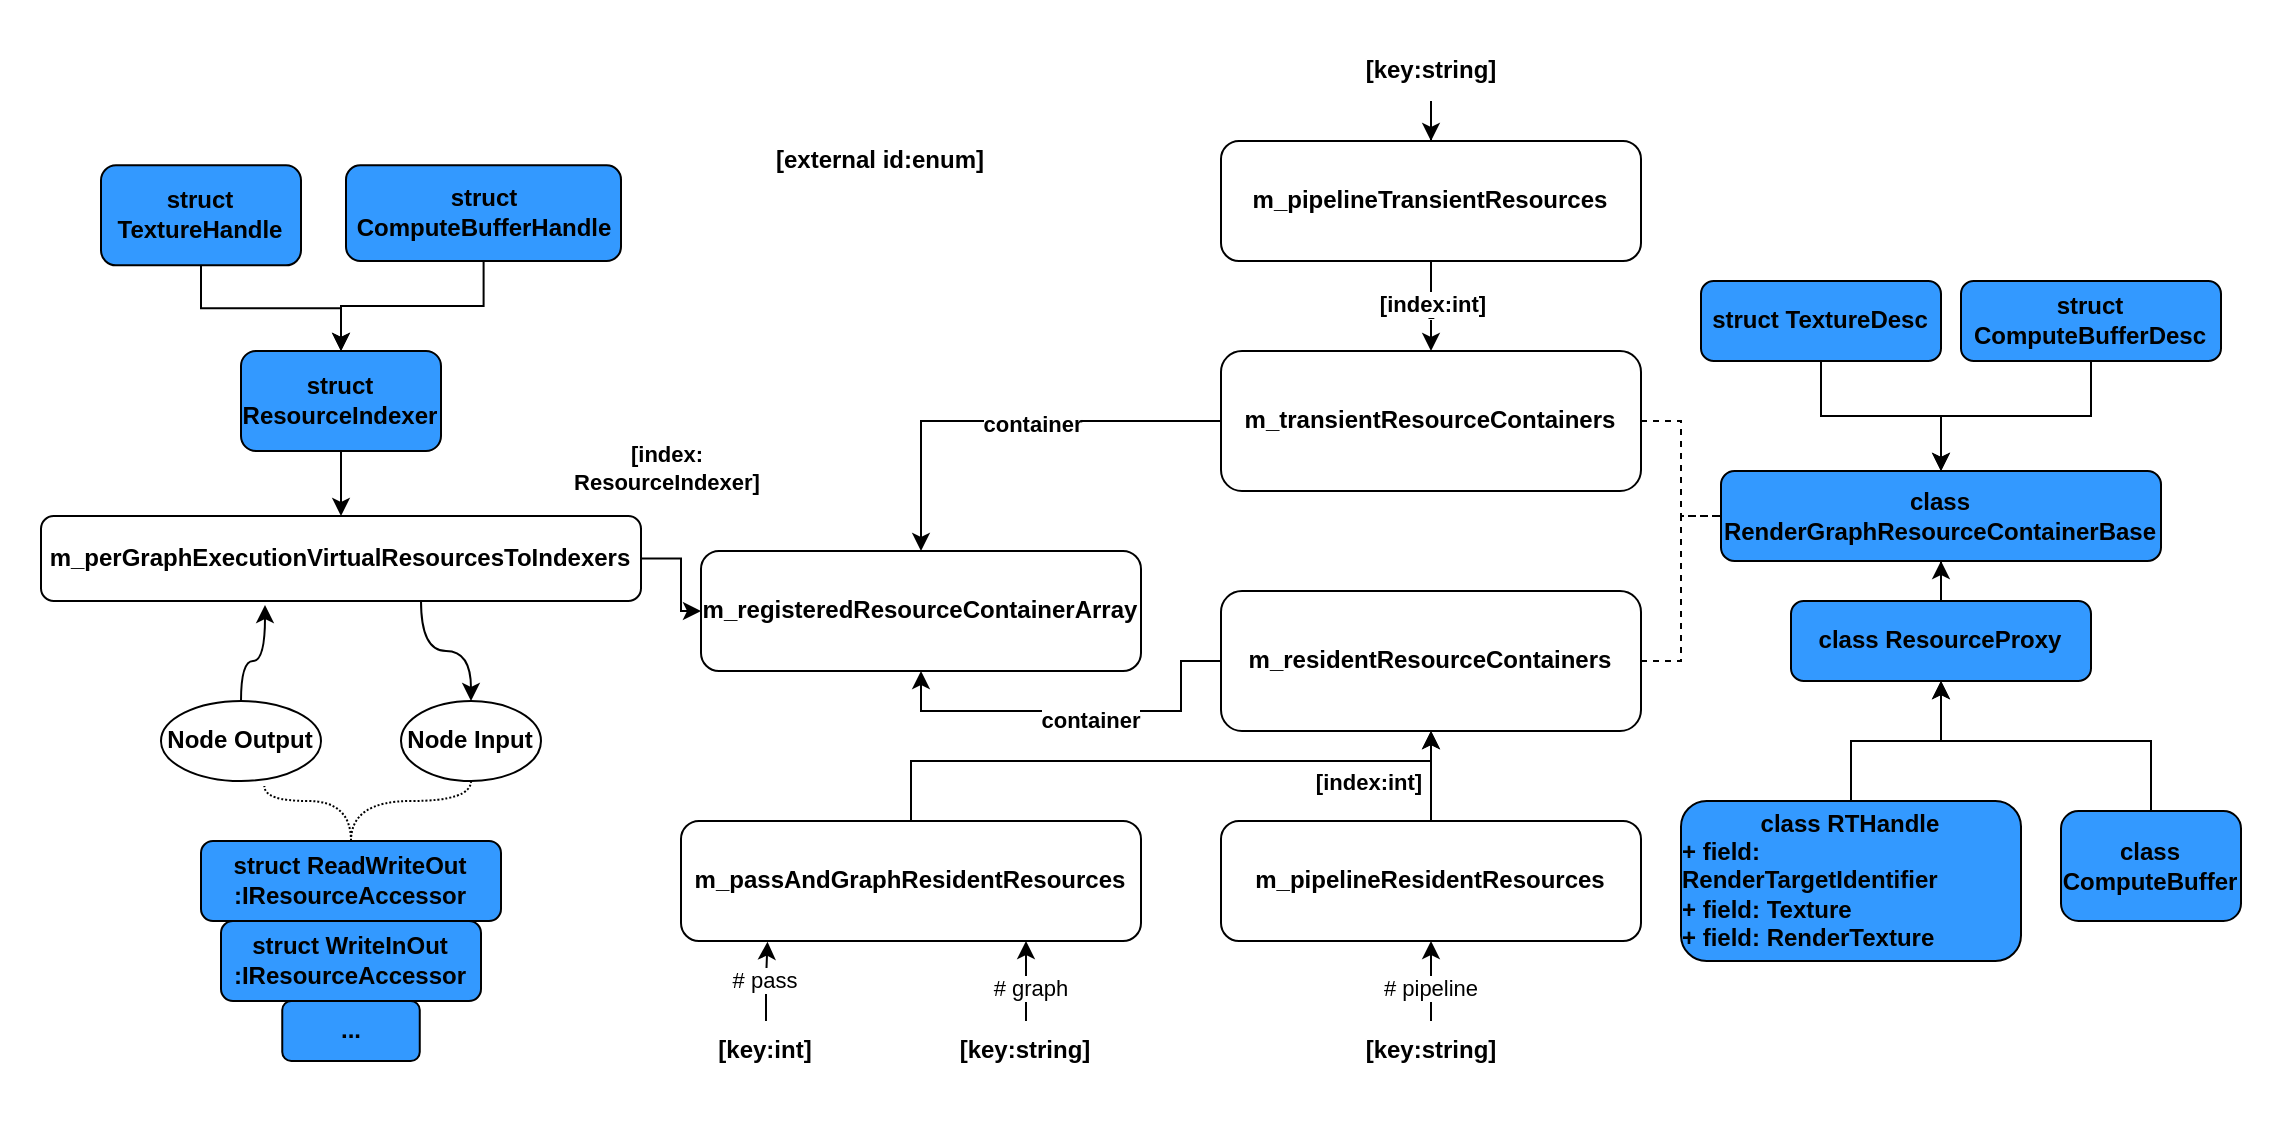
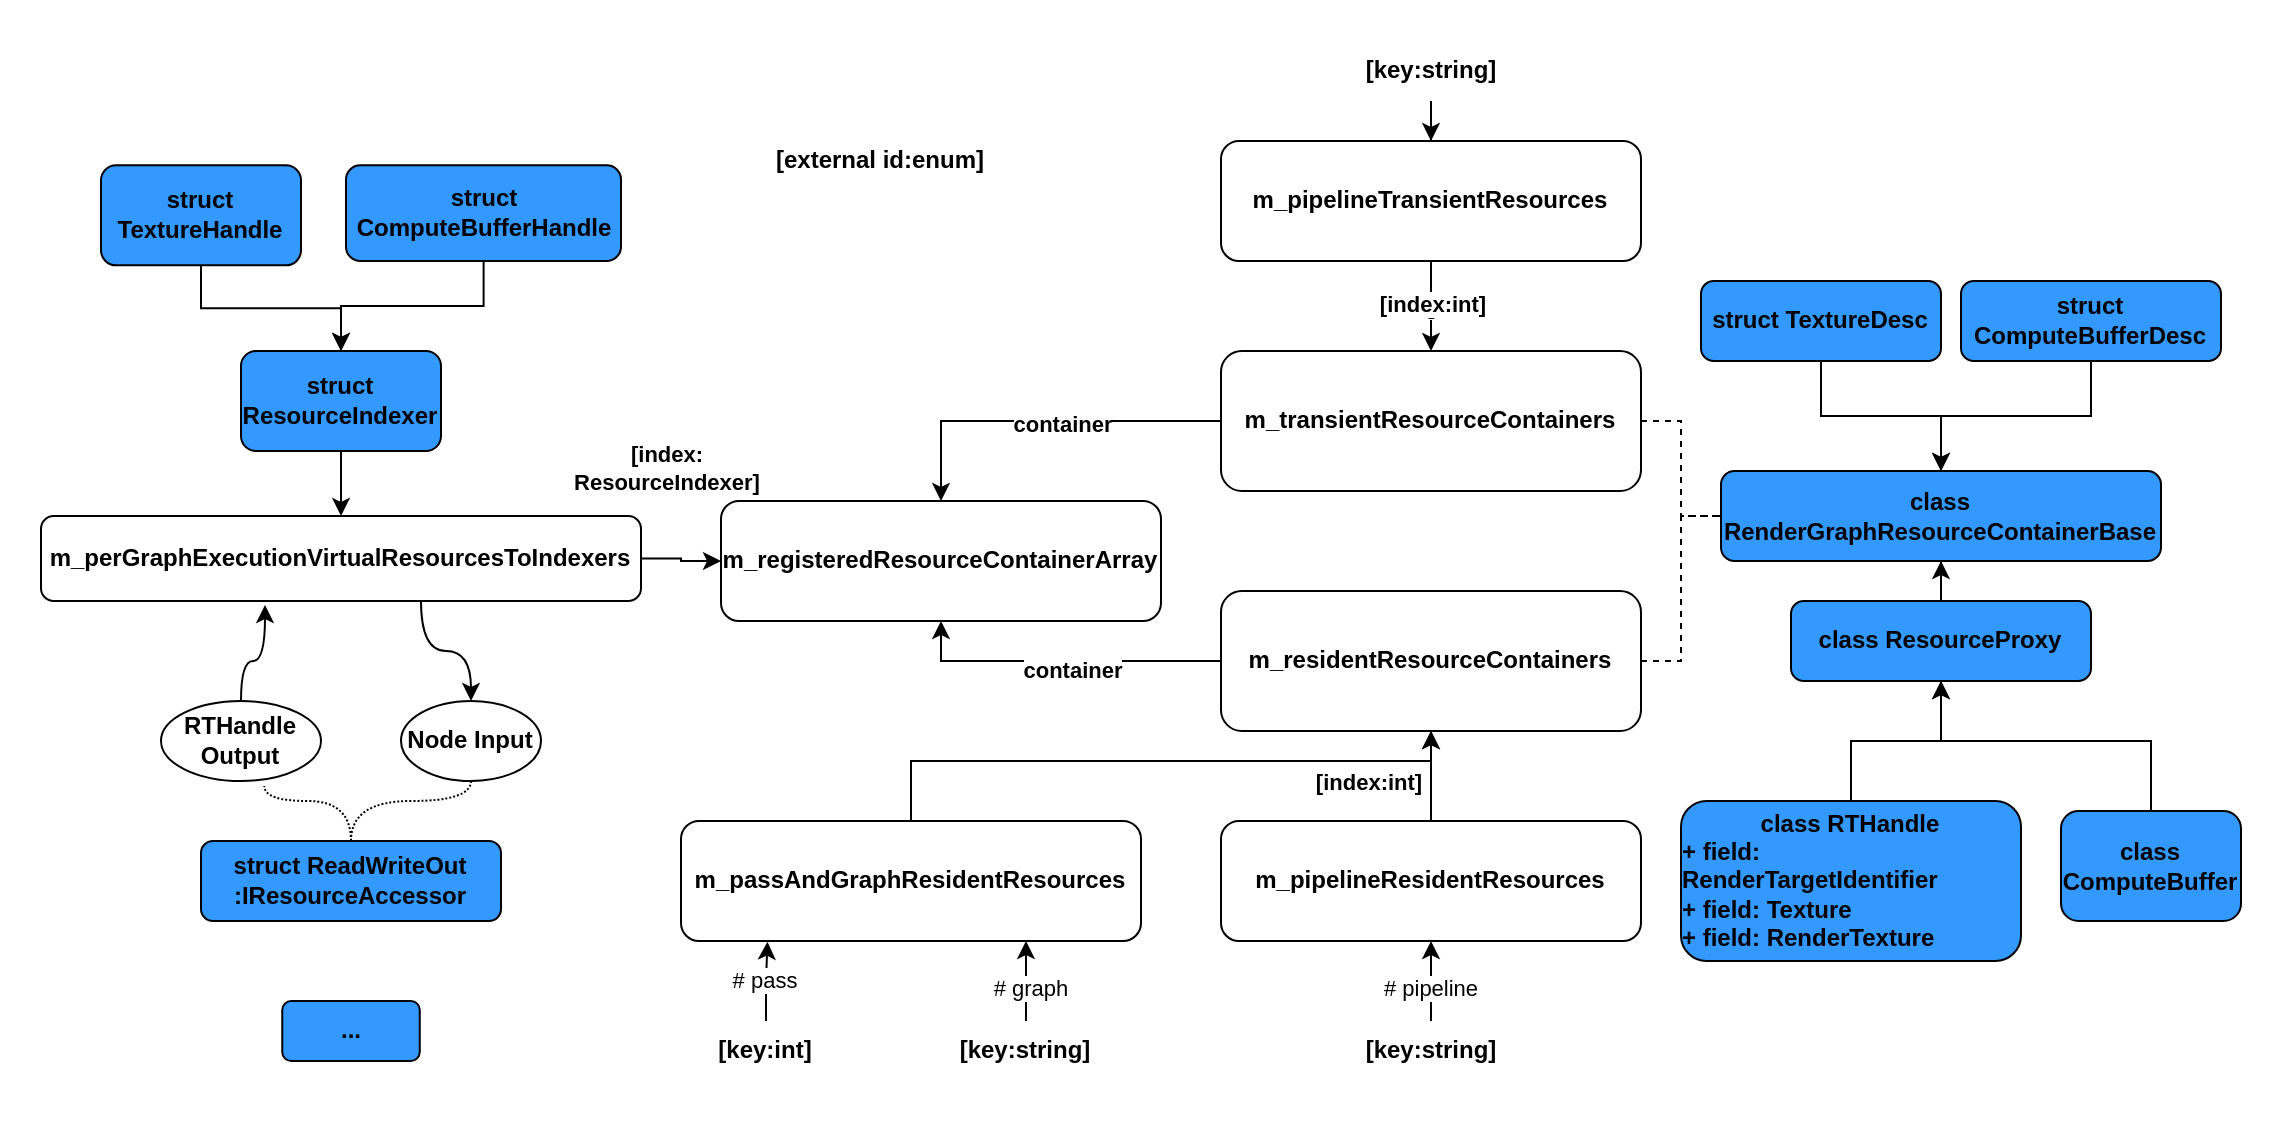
- <mxCell id="16" value="m_registeredResourceContainerArray" style="rounded=1;whiteSpace=wrap;html=1;fontStyle=1" parent="1" vertex="1"><mxGeometry x="350" y="275" width="220" height="60" as="geometry" /></mxCell>
+ <mxCell id="16" value="m_registeredResourceContainerArray" style="rounded=1;whiteSpace=wrap;html=1;fontStyle=1" parent="1" vertex="1"><mxGeometry x="360" y="250" width="220" height="60" as="geometry" /></mxCell>
- <mxCell id="40" value="Node Output" style="ellipse;whiteSpace=wrap;html=1;fontStyle=1" parent="1" vertex="1"><mxGeometry x="80" y="350" width="80" height="40" as="geometry" /></mxCell>
+ <mxCell id="40" value="RTHandle Output" style="ellipse;whiteSpace=wrap;html=1;fontStyle=1" parent="1" vertex="1"><mxGeometry x="80" y="350" width="80" height="40" as="geometry" /></mxCell>
- <mxCell id="57" value="&lt;div&gt;struct WriteInOut&lt;/div&gt;&lt;div&gt;:IResourceAccessor&lt;/div&gt;" style="whiteSpace=wrap;html=1;fillColor=#3399FF;rounded=1;fontStyle=1;" vertex="1" parent="1"><mxGeometry x="110" y="460" width="130" height="40" as="geometry" /></mxCell>
